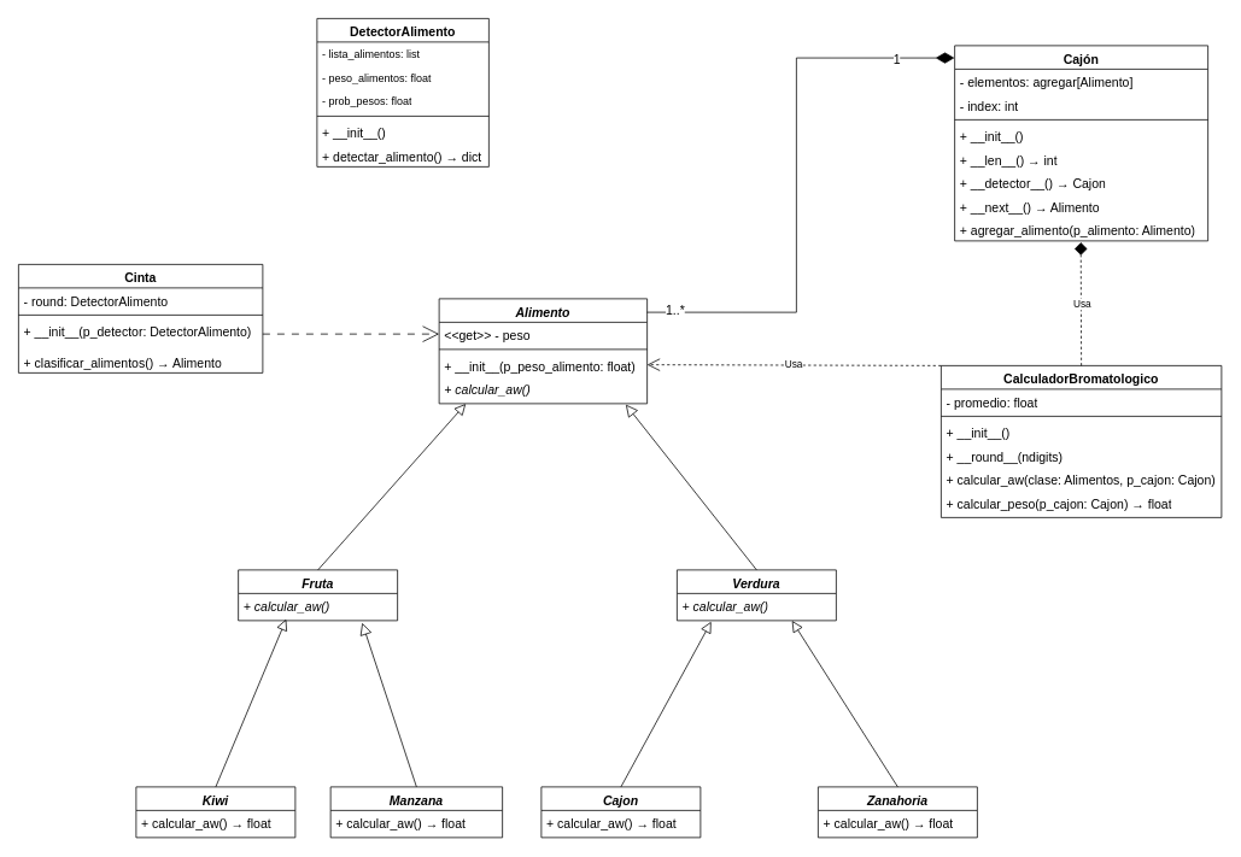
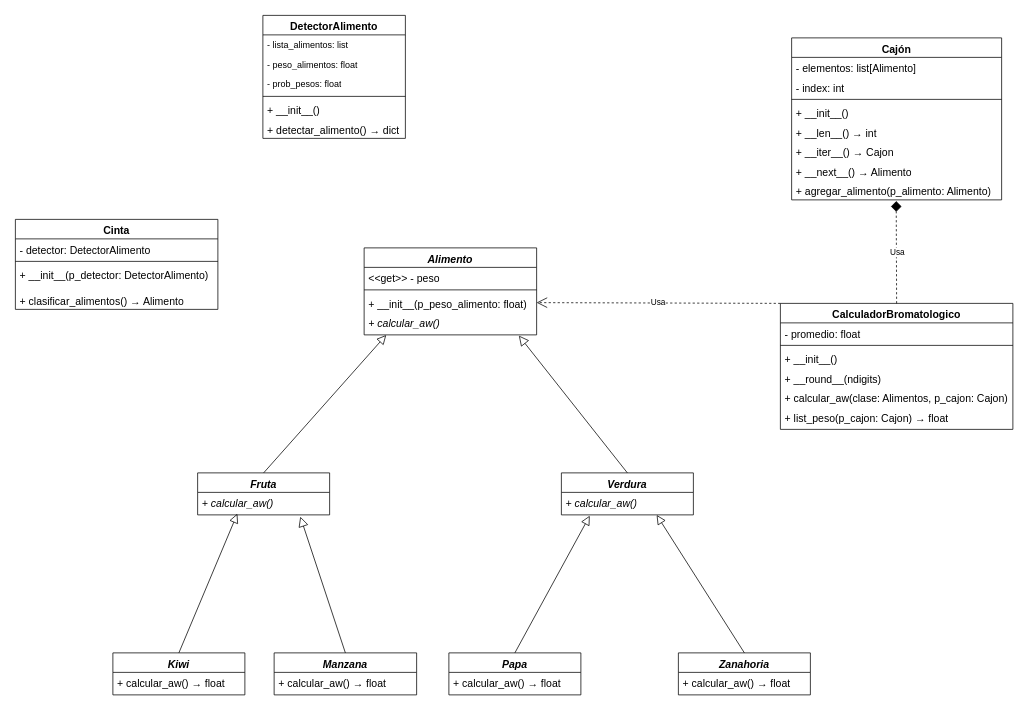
- <mxCell id="45" value="- elementos: agregar[Alimento]" style="text;strokeColor=none;fillColor=none;align=left;verticalAlign=top;spacingLeft=4;spacingRight=4;overflow=hidden;rotatable=0;points=[[0,0.5],[1,0.5]];portConstraint=eastwest;whiteSpace=wrap;html=1;fontSize=14;" parent="44" vertex="1"><mxGeometry y="26" width="280" height="26" as="geometry" /></mxCell>
+ <mxCell id="45" value="- elementos: list[Alimento]" style="text;strokeColor=none;fillColor=none;align=left;verticalAlign=top;spacingLeft=4;spacingRight=4;overflow=hidden;rotatable=0;points=[[0,0.5],[1,0.5]];portConstraint=eastwest;whiteSpace=wrap;html=1;fontSize=14;" parent="44" vertex="1"><mxGeometry y="26" width="280" height="26" as="geometry" /></mxCell>
- <mxCell id="50" value="+ __detector__()&amp;nbsp;→ Cajon" style="text;strokeColor=none;fillColor=none;align=left;verticalAlign=top;spacingLeft=4;spacingRight=4;overflow=hidden;rotatable=0;points=[[0,0.5],[1,0.5]];portConstraint=eastwest;whiteSpace=wrap;html=1;fontSize=14;" parent="44" vertex="1"><mxGeometry y="138" width="280" height="26" as="geometry" /></mxCell>
+ <mxCell id="50" value="+ __iter__()&amp;nbsp;→ Cajon" style="text;strokeColor=none;fillColor=none;align=left;verticalAlign=top;spacingLeft=4;spacingRight=4;overflow=hidden;rotatable=0;points=[[0,0.5],[1,0.5]];portConstraint=eastwest;whiteSpace=wrap;html=1;fontSize=14;" parent="44" vertex="1"><mxGeometry y="138" width="280" height="26" as="geometry" /></mxCell>
- <mxCell id="54" style="rounded=0;orthogonalLoop=1;jettySize=auto;html=1;startArrow=none;startFill=0;endArrow=diamondThin;startSize=4;endFill=1;endSize=18;entryX=-0.001;entryY=0.063;entryDx=0;entryDy=0;entryPerimeter=0;fontSize=14;exitX=0.999;exitY=0.129;exitDx=0;exitDy=0;exitPerimeter=0;edgeStyle=orthogonalEdgeStyle;" parent="1" source="33" target="44" edge="1"><mxGeometry relative="1" as="geometry"><mxPoint x="700" y="-20" as="sourcePoint" /><mxPoint x="930" y="90" as="targetPoint" /></mxGeometry></mxCell>
- <mxCell id="55" value="1" style="edgeLabel;html=1;align=center;verticalAlign=middle;resizable=0;points=[];fontSize=14;" parent="54" vertex="1" connectable="0"><mxGeometry x="0.792" y="-1" relative="1" as="geometry"><mxPoint as="offset" /></mxGeometry></mxCell>
- <mxCell id="56" value="&lt;span style=&quot;color: rgb(0, 0, 0); font-size: 14px;&quot;&gt;1..*&lt;/span&gt;" style="edgeLabel;html=1;align=center;verticalAlign=middle;resizable=0;points=[];" vertex="1" connectable="0" parent="54"><mxGeometry x="-0.901" y="2" relative="1" as="geometry"><mxPoint as="offset" /></mxGeometry></mxCell>
- <mxCell id="4" value="- round: DetectorAlimento" style="text;strokeColor=none;fillColor=none;align=left;verticalAlign=top;spacingLeft=4;spacingRight=4;overflow=hidden;rotatable=0;points=[[0,0.5],[1,0.5]];portConstraint=eastwest;whiteSpace=wrap;html=1;fontSize=14;" parent="3" vertex="1"><mxGeometry y="26" width="270" height="26" as="geometry" /></mxCell>
+ <mxCell id="4" value="- detector: DetectorAlimento" style="text;strokeColor=none;fillColor=none;align=left;verticalAlign=top;spacingLeft=4;spacingRight=4;overflow=hidden;rotatable=0;points=[[0,0.5],[1,0.5]];portConstraint=eastwest;whiteSpace=wrap;html=1;fontSize=14;" parent="3" vertex="1"><mxGeometry y="26" width="270" height="26" as="geometry" /></mxCell>
- <mxCell id="2" style="rounded=0;orthogonalLoop=1;jettySize=auto;html=1;exitX=1;exitY=0.5;exitDx=0;exitDy=0;entryX=0;entryY=0.5;entryDx=0;entryDy=0;endArrow=open;endFill=0;endSize=16;dashed=1;dashPattern=8 8;fontSize=14;" parent="1" source="6" target="34" edge="1"><mxGeometry relative="1" as="geometry" /></mxCell>
- <mxCell id="21" value="+ calcular_peso(p_cajon: Cajon)&amp;nbsp;→ float" style="text;strokeColor=none;fillColor=none;align=left;verticalAlign=top;spacingLeft=4;spacingRight=4;overflow=hidden;rotatable=0;points=[[0,0.5],[1,0.5]];portConstraint=eastwest;whiteSpace=wrap;html=1;fontSize=14;" parent="15" vertex="1"><mxGeometry y="138" width="310" height="30" as="geometry" /></mxCell>
+ <mxCell id="21" value="+ list_peso(p_cajon: Cajon)&amp;nbsp;→ float" style="text;strokeColor=none;fillColor=none;align=left;verticalAlign=top;spacingLeft=4;spacingRight=4;overflow=hidden;rotatable=0;points=[[0,0.5],[1,0.5]];portConstraint=eastwest;whiteSpace=wrap;html=1;fontSize=14;" parent="15" vertex="1"><mxGeometry y="138" width="310" height="30" as="geometry" /></mxCell>
- <mxCell id="26" value="&lt;i&gt;&lt;font style=&quot;color: rgb(0, 0, 0);&quot;&gt;Cajon&lt;/font&gt;&lt;/i&gt;" style="swimlane;fontStyle=1;align=center;verticalAlign=top;childLayout=stackLayout;horizontal=1;startSize=26;horizontalStack=0;resizeParent=1;resizeParentMax=0;resizeLast=0;collapsible=1;marginBottom=0;whiteSpace=wrap;html=1;fontSize=14;" parent="1" vertex="1"><mxGeometry x="598" y="870" width="176" height="56" as="geometry" /></mxCell>
+ <mxCell id="26" value="&lt;i&gt;&lt;font style=&quot;color: rgb(0, 0, 0);&quot;&gt;Papa&lt;/font&gt;&lt;/i&gt;" style="swimlane;fontStyle=1;align=center;verticalAlign=top;childLayout=stackLayout;horizontal=1;startSize=26;horizontalStack=0;resizeParent=1;resizeParentMax=0;resizeLast=0;collapsible=1;marginBottom=0;whiteSpace=wrap;html=1;fontSize=14;" parent="1" vertex="1"><mxGeometry x="598" y="870" width="176" height="56" as="geometry" /></mxCell>
